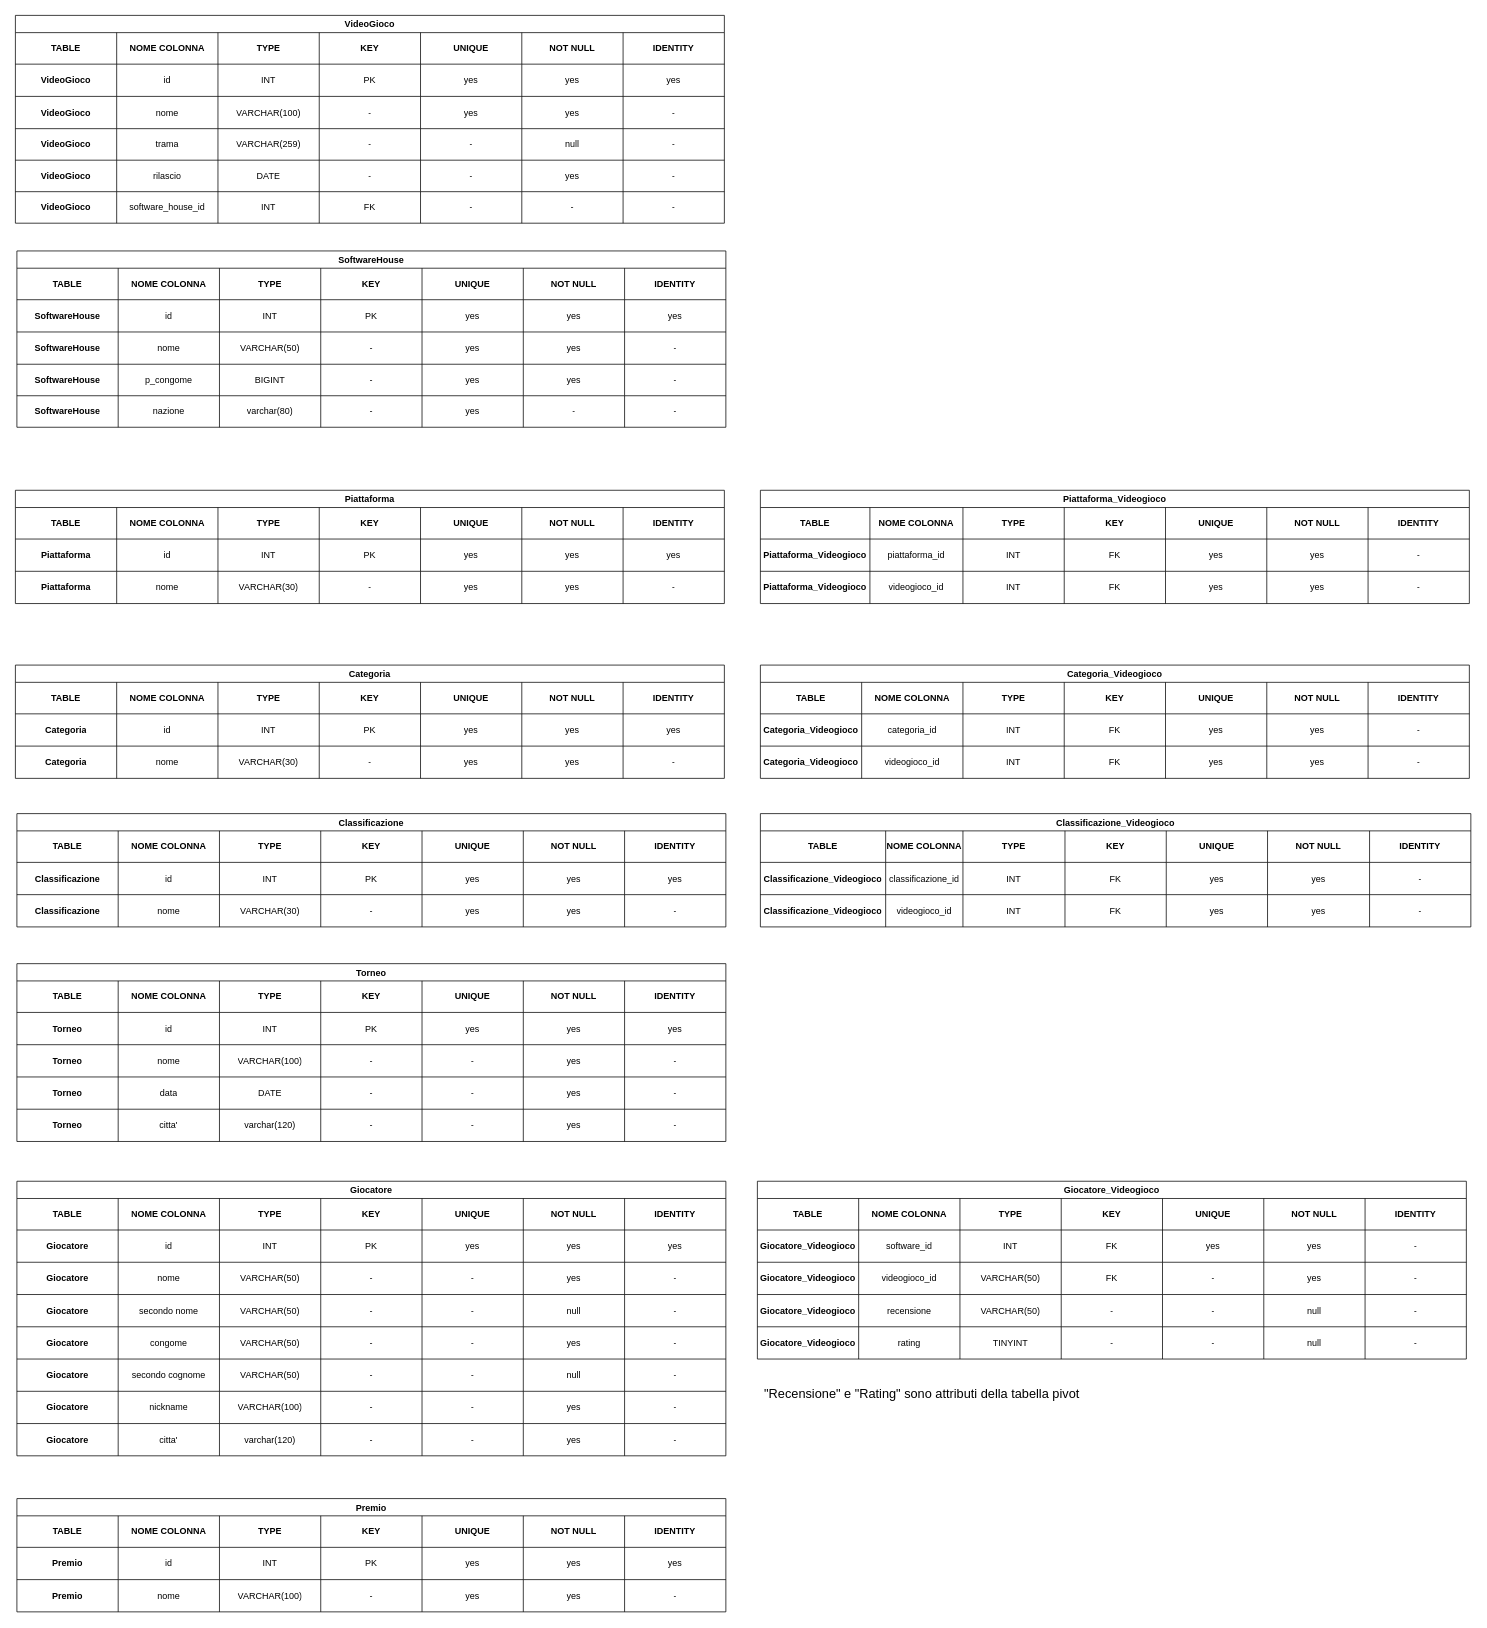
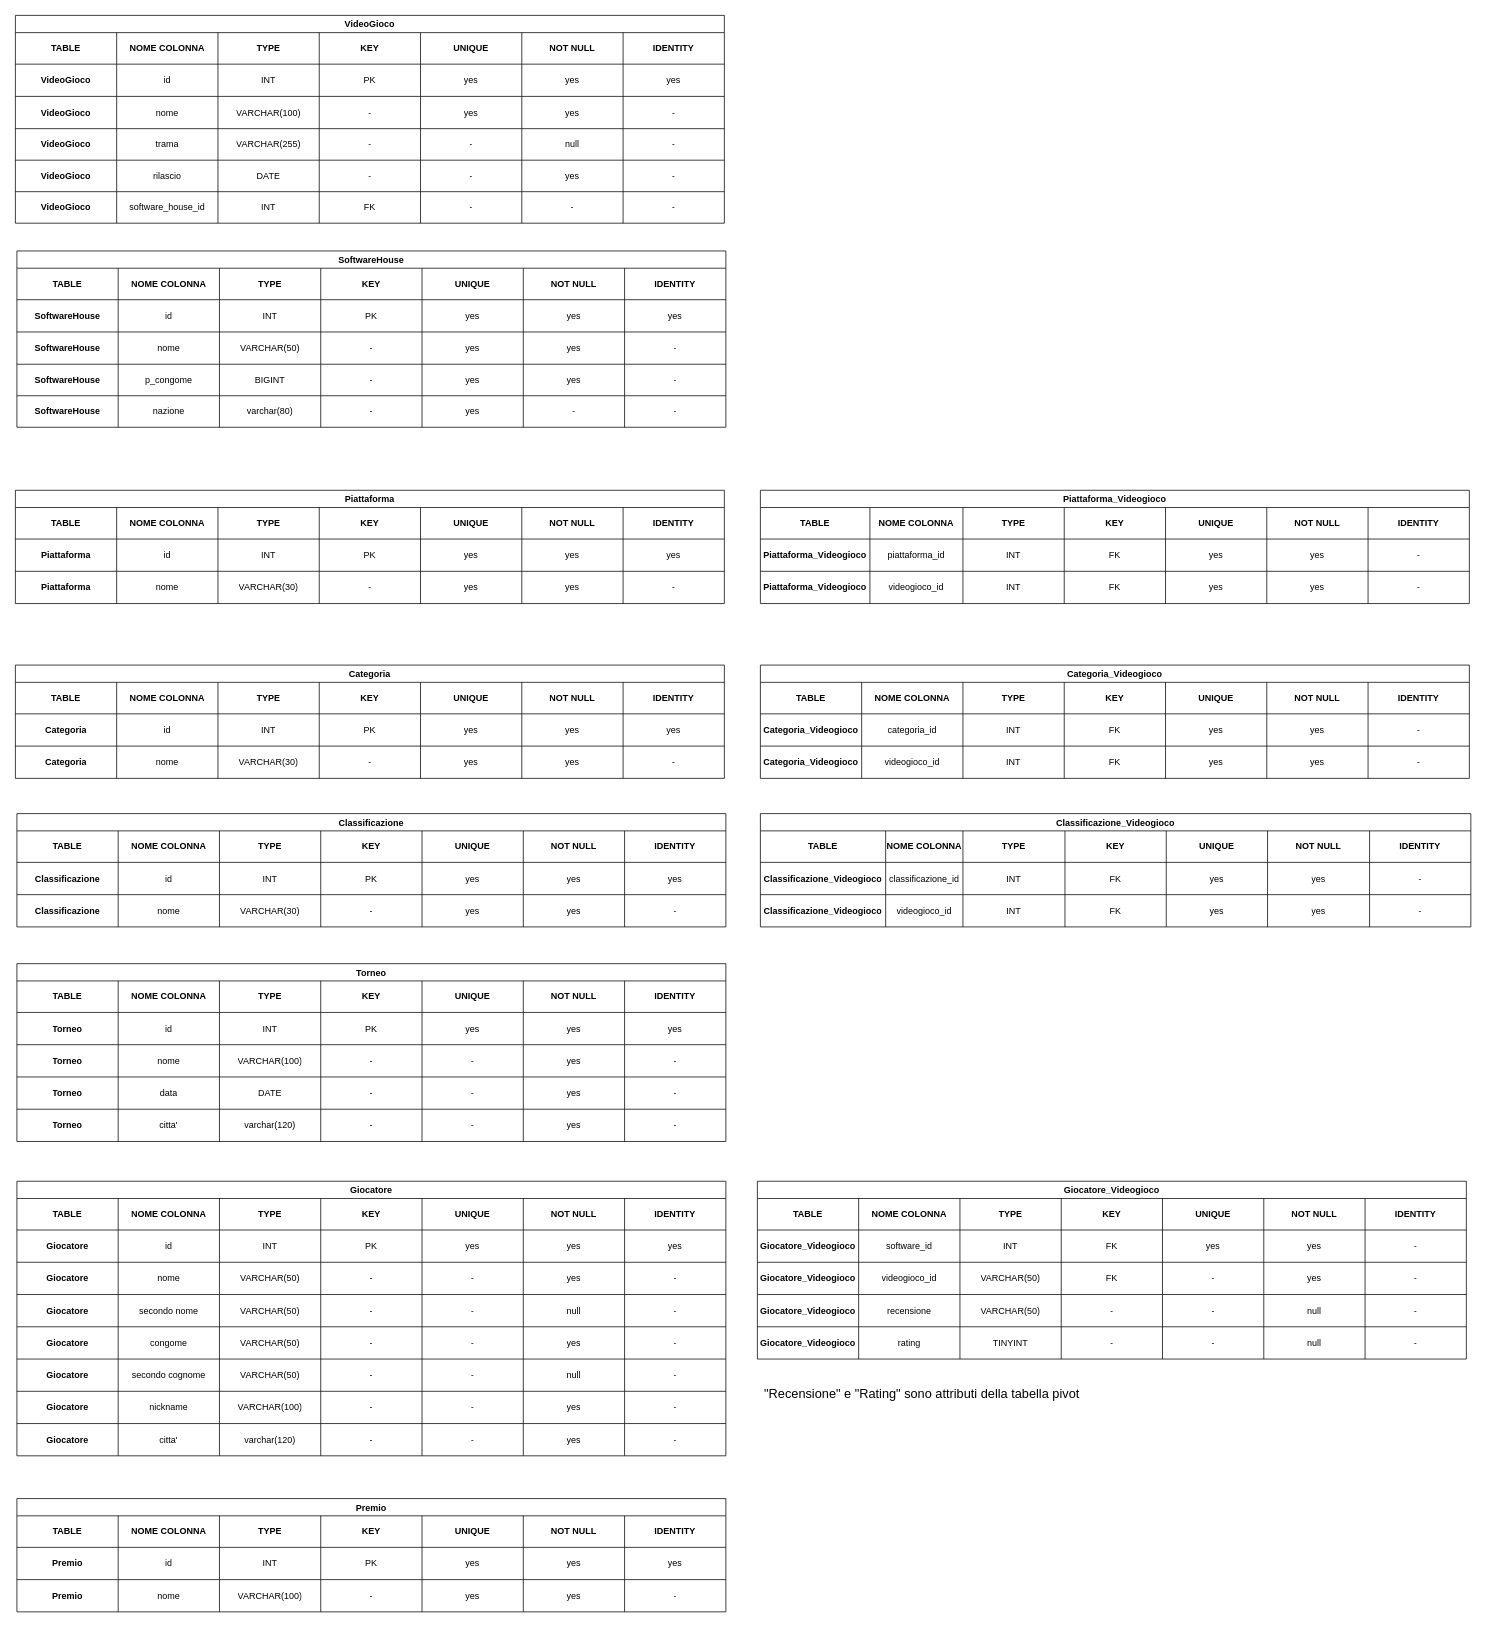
- <mxCell id="30" value="VARCHAR(259)" style="shape=partialRectangle;html=1;whiteSpace=wrap;connectable=0;fillColor=none;top=0;left=0;bottom=0;right=0;overflow=hidden;" vertex="1" parent="27"><mxGeometry x="270" width="135" height="42" as="geometry"><mxRectangle width="135" height="42" as="alternateBounds" /></mxGeometry></mxCell>
+ <mxCell id="30" value="VARCHAR(255)" style="shape=partialRectangle;html=1;whiteSpace=wrap;connectable=0;fillColor=none;top=0;left=0;bottom=0;right=0;overflow=hidden;" vertex="1" parent="27"><mxGeometry x="270" width="135" height="42" as="geometry"><mxRectangle width="135" height="42" as="alternateBounds" /></mxGeometry></mxCell>
